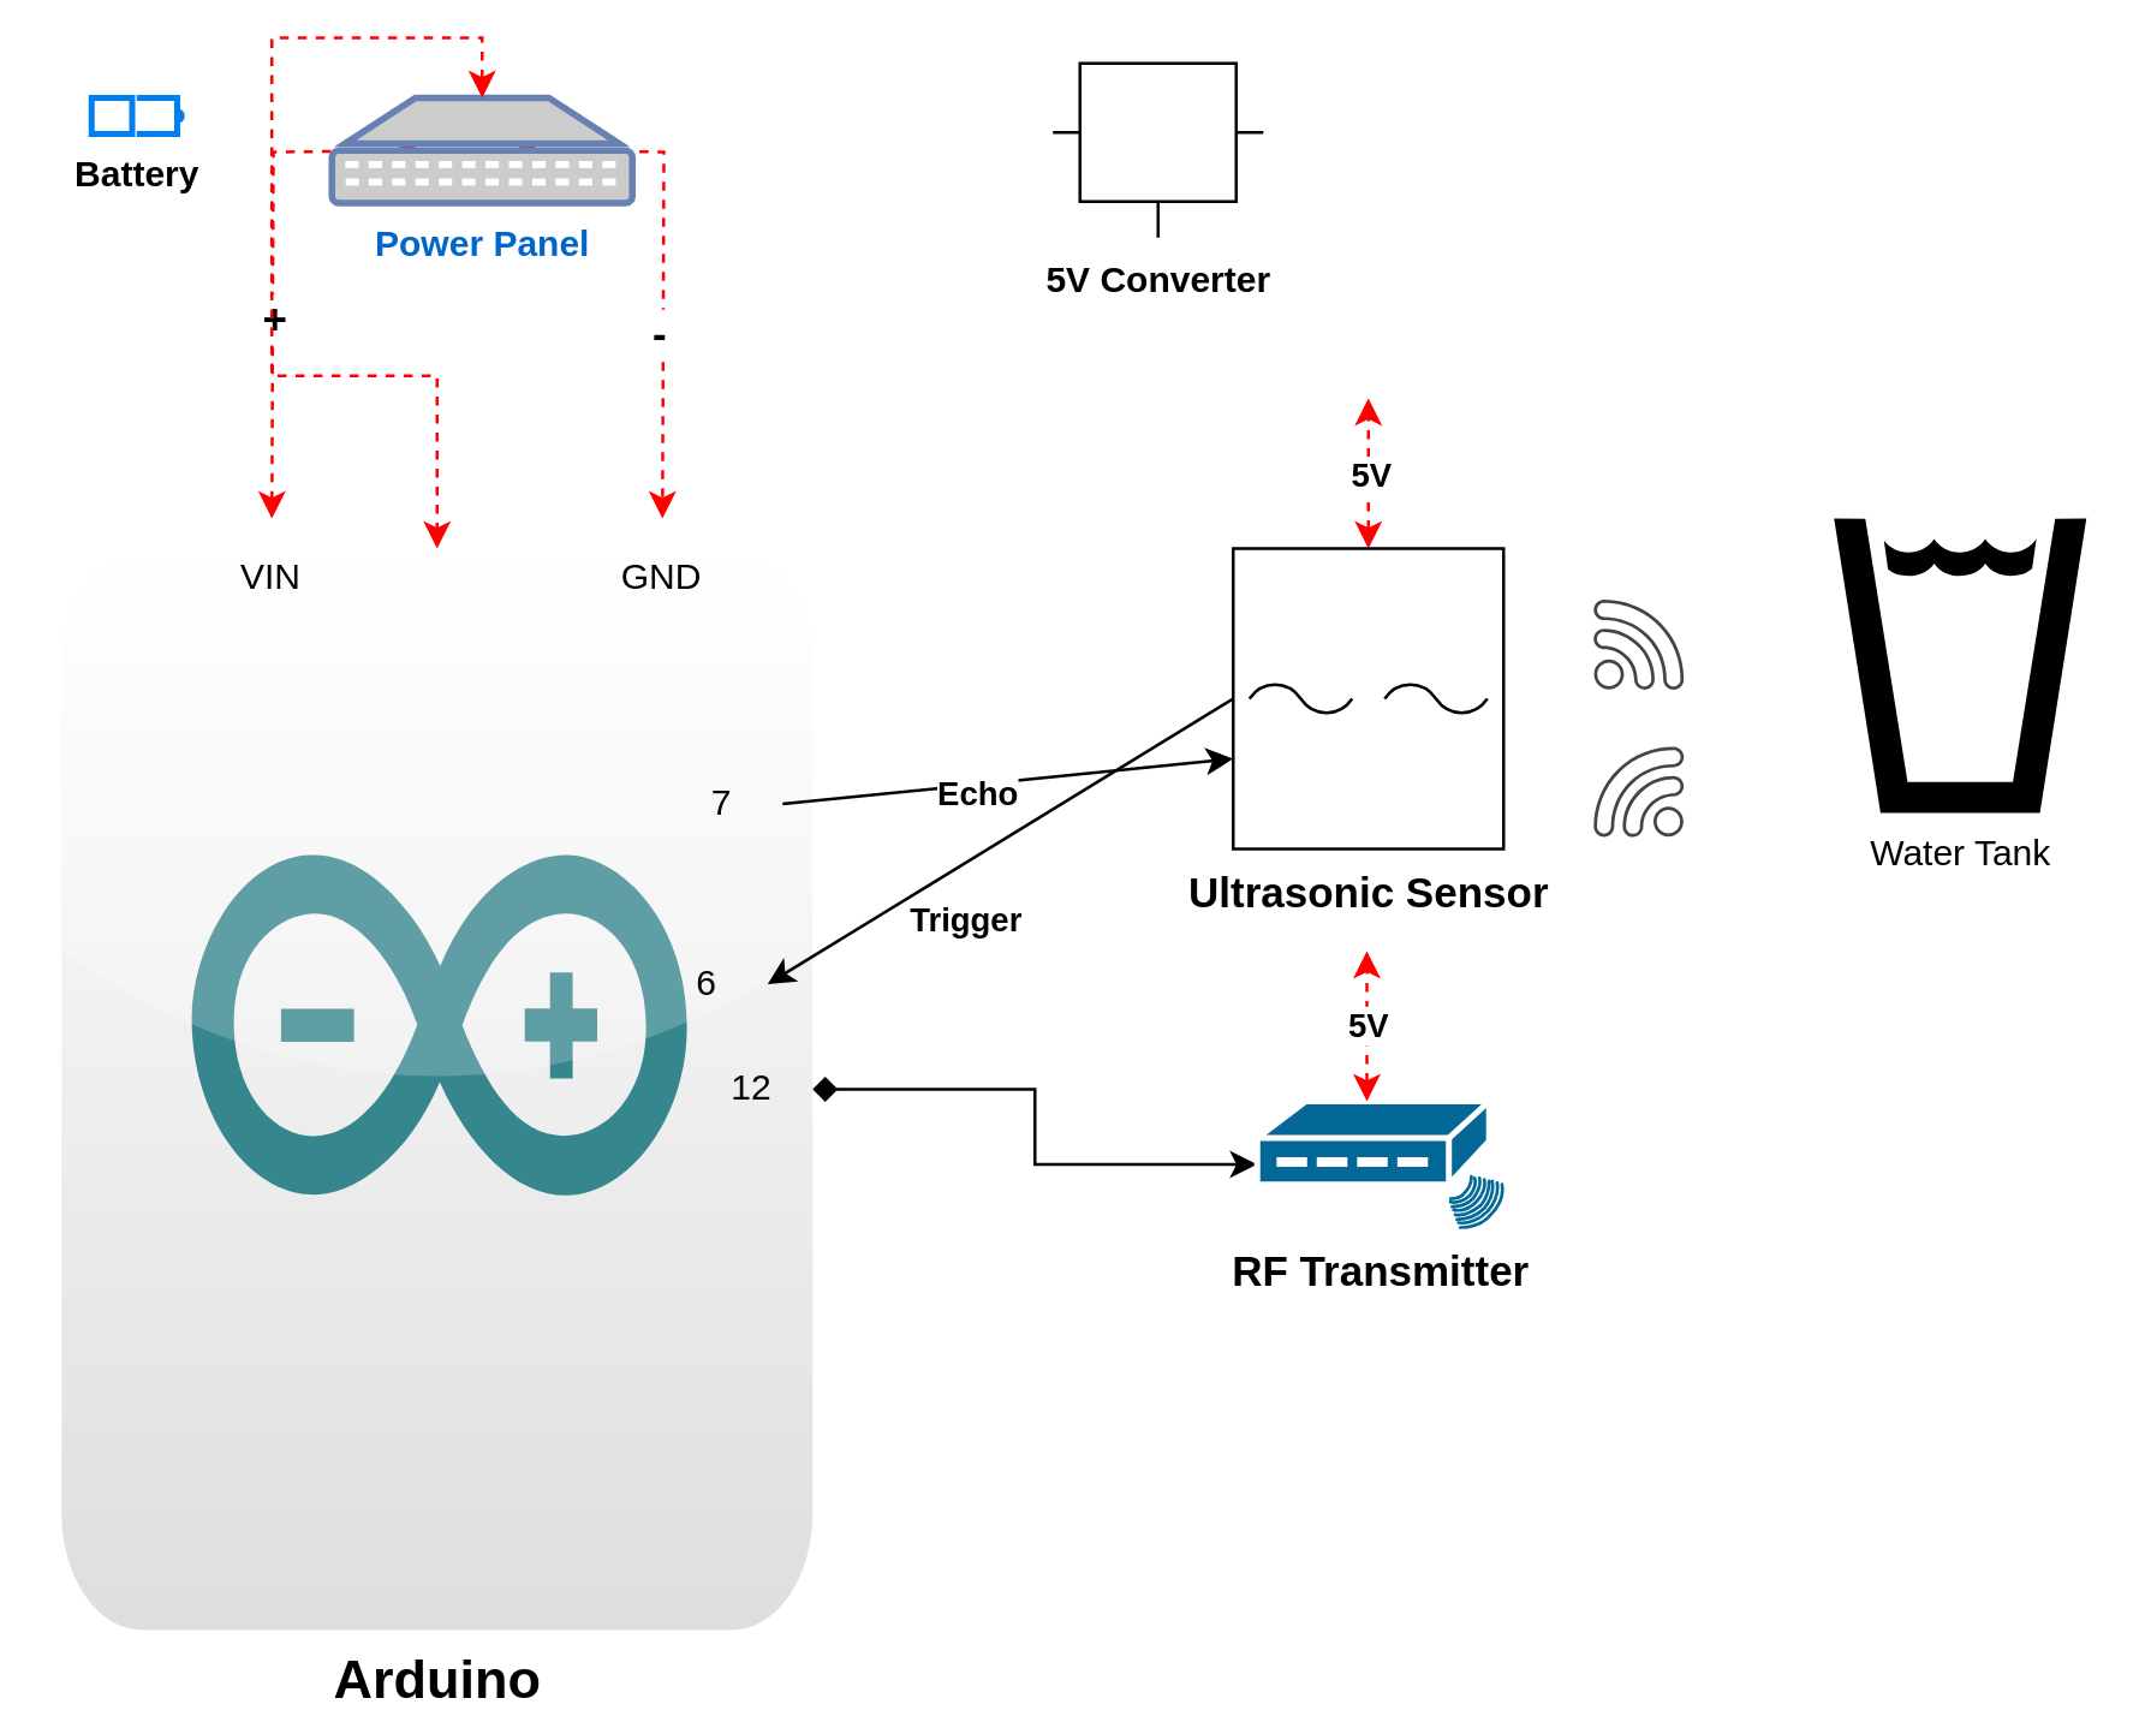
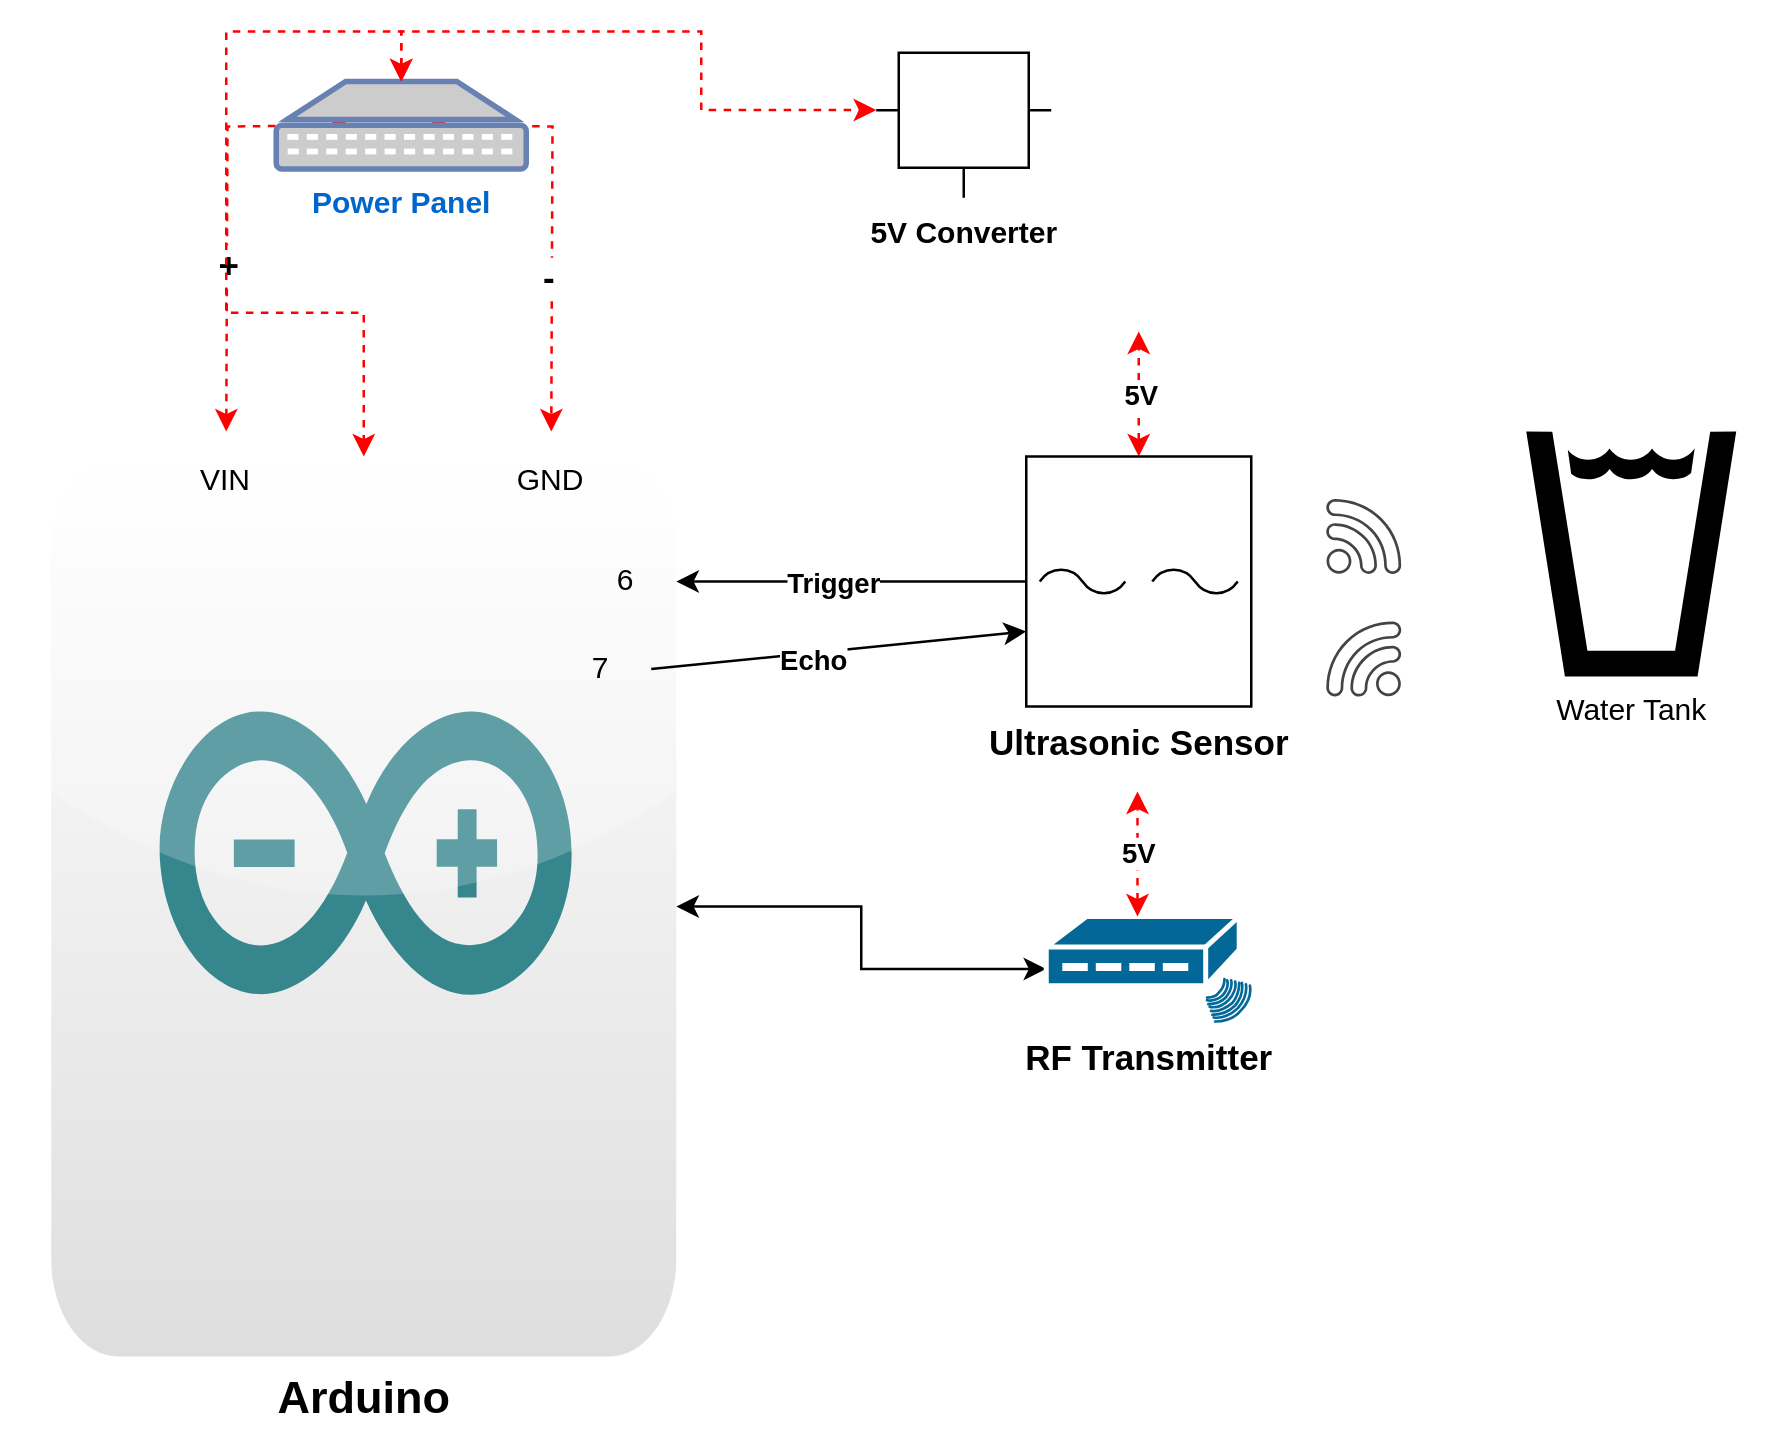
+ <mxCell id="26" style="edgeStyle=orthogonalEdgeStyle;rounded=0;orthogonalLoop=1;jettySize=auto;html=1;startArrow=classic;startFill=1;endArrow=classic;endFill=1;exitX=0.5;exitY=0;exitDx=0;exitDy=0;exitPerimeter=0;entryX=0;entryY=0.395;entryDx=0;entryDy=0;entryPerimeter=0;strokeColor=#FF0000;dashed=1;" edge="1" parent="1" source="15" target="27"><mxGeometry relative="1" as="geometry"><mxPoint x="160" y="22" as="sourcePoint" /></mxGeometry></mxCell>
- <mxCell id="25" value="&lt;b&gt;Battery&lt;/b&gt;" style="html=1;verticalLabelPosition=bottom;align=center;labelBackgroundColor=#ffffff;verticalAlign=top;strokeWidth=2;strokeColor=#0080F0;shadow=0;dashed=0;shape=mxgraph.ios7.icons.battery;" vertex="1" parent="1"><mxGeometry x="30" y="32" width="30" height="12" as="geometry" /></mxCell>
- <mxCell id="9" value="6" style="text;html=1;strokeColor=none;fillColor=none;align=center;verticalAlign=middle;whiteSpace=wrap;rounded=0;" vertex="1" parent="1"><mxGeometry x="215" y="317" width="40" height="20" as="geometry" /></mxCell>
+ <mxCell id="9" value="6" style="text;html=1;strokeColor=none;fillColor=none;align=center;verticalAlign=middle;whiteSpace=wrap;rounded=0;" vertex="1" parent="1"><mxGeometry x="230" y="222" width="40" height="20" as="geometry" /></mxCell>
- <mxCell id="18" value="12" style="text;html=1;strokeColor=none;fillColor=none;align=center;verticalAlign=middle;whiteSpace=wrap;rounded=0;" vertex="1" parent="1"><mxGeometry x="230" y="352" width="40" height="20" as="geometry" /></mxCell>
- <mxCell id="16" style="edgeStyle=orthogonalEdgeStyle;rounded=0;orthogonalLoop=1;jettySize=auto;html=1;endArrow=diamond;endFill=1;startArrow=classic;startFill=1;" edge="1" parent="1" source="17" target="2"><mxGeometry relative="1" as="geometry"><mxPoint x="280" y="382" as="targetPoint" /></mxGeometry></mxCell>
+ <mxCell id="16" style="edgeStyle=orthogonalEdgeStyle;rounded=0;orthogonalLoop=1;jettySize=auto;html=1;endArrow=classic;endFill=1;startArrow=classic;startFill=1;" edge="1" parent="1" source="17" target="2"><mxGeometry relative="1" as="geometry"><mxPoint x="280" y="382" as="targetPoint" /></mxGeometry></mxCell>
